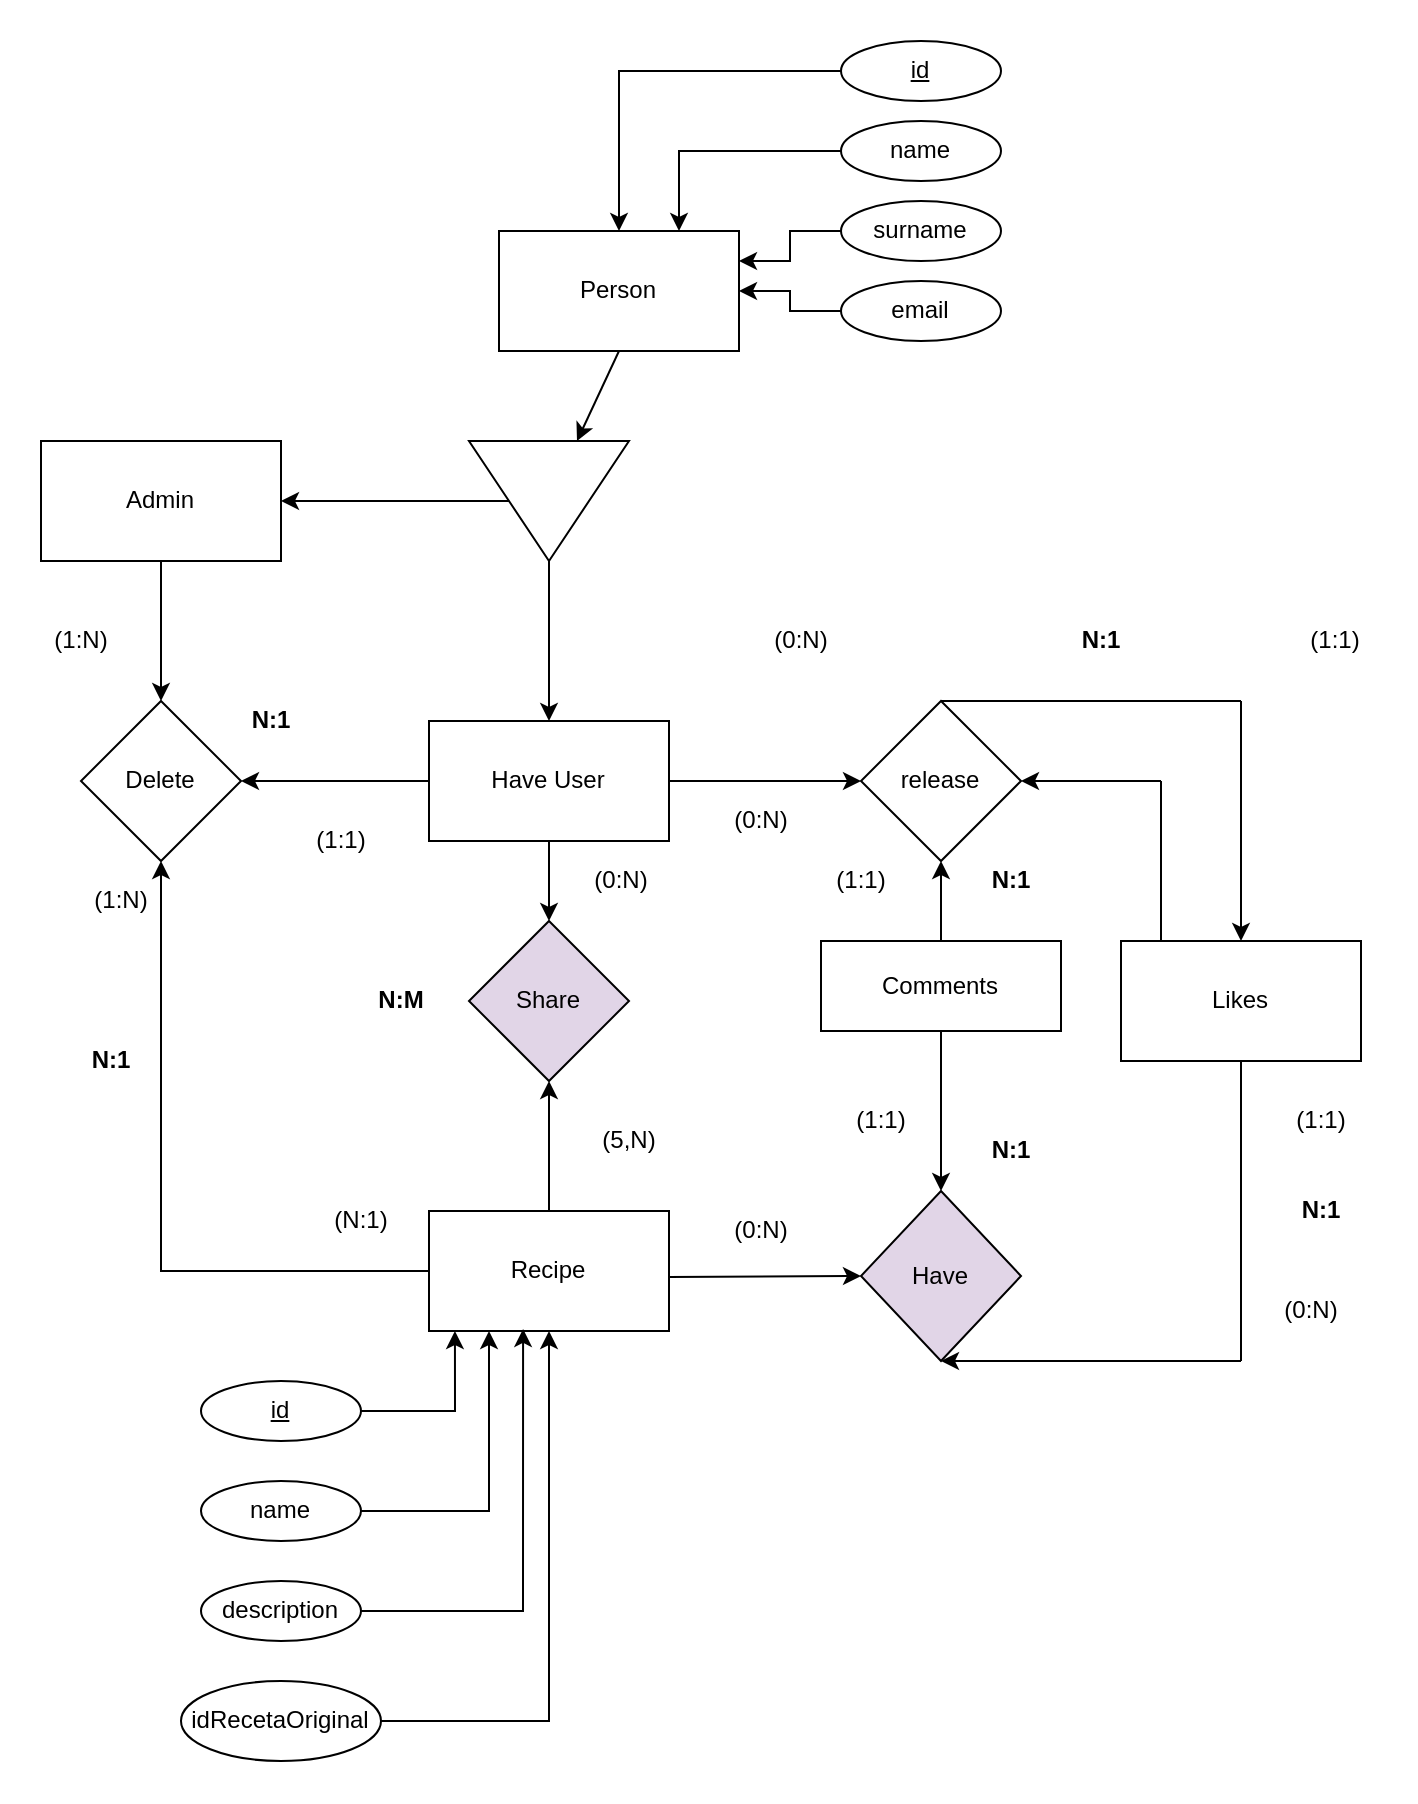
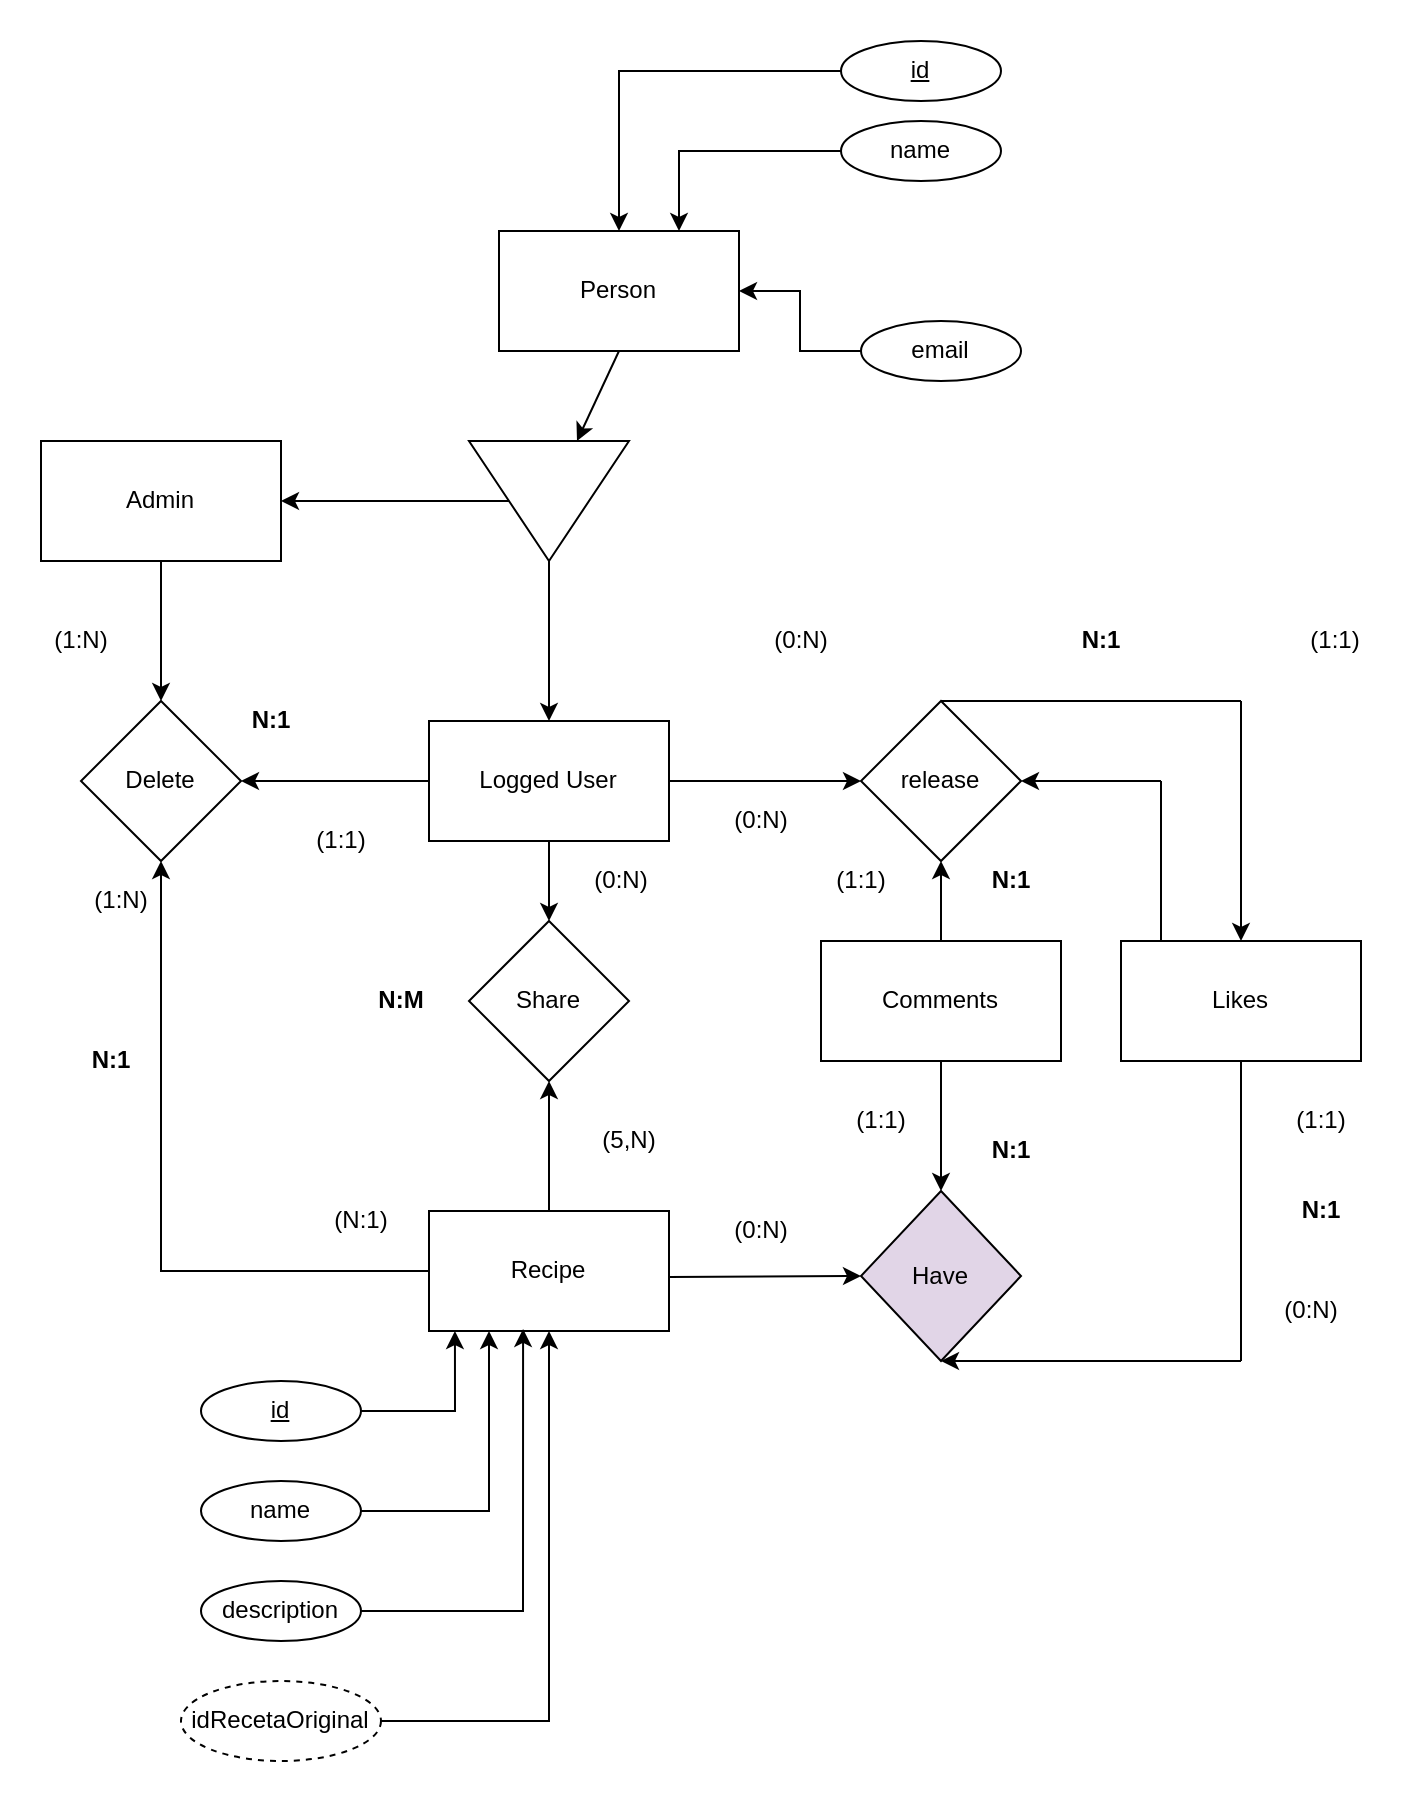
- <mxCell id="43" value="surname" style="ellipse;whiteSpace=wrap;html=1;" vertex="1" parent="1"><mxGeometry x="420" y="100" width="80" height="30" as="geometry" /></mxCell>
- <mxCell id="42" style="edgeStyle=orthogonalEdgeStyle;rounded=0;orthogonalLoop=1;jettySize=auto;html=1;entryX=1;entryY=0.25;entryDx=0;entryDy=0;" edge="1" parent="1" source="43" target="20"><mxGeometry relative="1" as="geometry" /></mxCell>
- <mxCell id="45" value="email" style="ellipse;whiteSpace=wrap;html=1;" vertex="1" parent="1"><mxGeometry x="420" y="140" width="80" height="30" as="geometry" /></mxCell>
+ <mxCell id="45" value="email" style="ellipse;whiteSpace=wrap;html=1;" vertex="1" parent="1"><mxGeometry x="430" y="160" width="80" height="30" as="geometry" /></mxCell>
- <mxCell id="5" value="Have User" style="rounded=0;whiteSpace=wrap;html=1;" parent="1" vertex="1"><mxGeometry x="214" y="360" width="120" height="60" as="geometry" /></mxCell>
+ <mxCell id="5" value="Logged User" style="rounded=0;whiteSpace=wrap;html=1;" parent="1" vertex="1"><mxGeometry x="214" y="360" width="120" height="60" as="geometry" /></mxCell>
- <mxCell id="10" value="Comments" style="rounded=0;whiteSpace=wrap;html=1;" parent="1" vertex="1"><mxGeometry x="410" y="470" width="120" height="45" as="geometry" /></mxCell>
+ <mxCell id="10" value="Comments" style="rounded=0;whiteSpace=wrap;html=1;" parent="1" vertex="1"><mxGeometry x="410" y="470" width="120" height="60" as="geometry" /></mxCell>
- <mxCell id="7" value="Share" style="rhombus;whiteSpace=wrap;html=1;fillColor=#e1d5e7;" parent="1" vertex="1"><mxGeometry x="234" y="460" width="80" height="80" as="geometry" /></mxCell>
+ <mxCell id="7" value="Share" style="rhombus;whiteSpace=wrap;html=1;" parent="1" vertex="1"><mxGeometry x="234" y="460" width="80" height="80" as="geometry" /></mxCell>
- <mxCell id="53" value="idRecetaOriginal" style="ellipse;whiteSpace=wrap;html=1;" vertex="1" parent="1"><mxGeometry x="90" y="840" width="100" height="40" as="geometry" /></mxCell>
+ <mxCell id="53" value="idRecetaOriginal" style="ellipse;whiteSpace=wrap;html=1;dashed=1;" vertex="1" parent="1"><mxGeometry x="90" y="840" width="100" height="40" as="geometry" /></mxCell>
